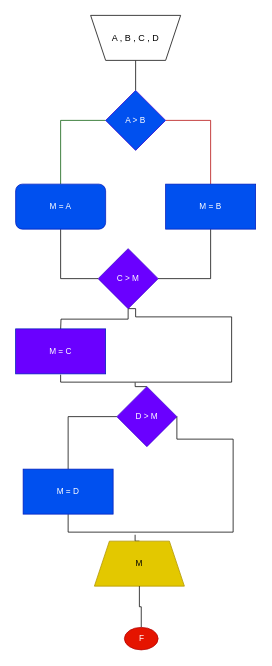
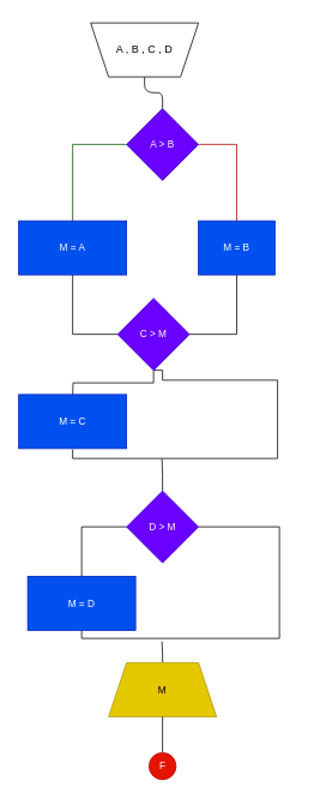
- <mxCell id="3" value="A , B , C , D" style="shape=trapezoid;perimeter=trapezoidPerimeter;whiteSpace=wrap;html=1;fixedSize=1;direction=west;" vertex="1" parent="1"><mxGeometry x="120" y="20" width="120" height="60" as="geometry" /></mxCell>
+ <mxCell id="3" value="A , B , C , D" style="shape=trapezoid;perimeter=trapezoidPerimeter;whiteSpace=wrap;html=1;fixedSize=1;direction=west;" vertex="1" parent="1"><mxGeometry x="100" y="25" width="120" height="60" as="geometry" /></mxCell>
- <mxCell id="6" value="A &amp;gt; B" style="rhombus;whiteSpace=wrap;html=1;fontFamily=Helvetica;fontSize=11;fontColor=#ffffff;fillColor=#0050ef;strokeColor=#3700CC;" vertex="1" parent="1"><mxGeometry x="140" y="120" width="80" height="80" as="geometry" /></mxCell>
+ <mxCell id="6" value="A &amp;gt; B" style="rhombus;whiteSpace=wrap;html=1;fontFamily=Helvetica;fontSize=11;fontColor=#ffffff;fillColor=#6a00ff;strokeColor=#3700CC;" vertex="1" parent="1"><mxGeometry x="140" y="120" width="80" height="80" as="geometry" /></mxCell>
- <mxCell id="18" value="M = A" style="whiteSpace=wrap;html=1;fontFamily=Helvetica;fontSize=11;fontColor=#ffffff;fillColor=#0050ef;strokeColor=#001DBC;rounded=1;" vertex="1" parent="1"><mxGeometry x="20" y="245" width="120" height="60" as="geometry" /></mxCell>
+ <mxCell id="18" value="M = A" style="rounded=0;whiteSpace=wrap;html=1;fontFamily=Helvetica;fontSize=11;fontColor=#ffffff;fillColor=#0050ef;strokeColor=#001DBC;" vertex="1" parent="1"><mxGeometry x="20" y="245" width="120" height="60" as="geometry" /></mxCell>
- <mxCell id="16" value="M = B" style="rounded=0;whiteSpace=wrap;html=1;fontFamily=Helvetica;fontSize=11;fontColor=#ffffff;fillColor=#0050ef;strokeColor=#001DBC;" vertex="1" parent="1"><mxGeometry x="220" y="245" width="120" height="60" as="geometry" /></mxCell>
+ <mxCell id="16" value="M = B" style="rounded=0;whiteSpace=wrap;html=1;fontFamily=Helvetica;fontSize=11;fontColor=#ffffff;fillColor=#0050ef;strokeColor=#001DBC;" vertex="1" parent="1"><mxGeometry x="220" y="245" width="85" height="60" as="geometry" /></mxCell>
- <mxCell id="19" value="M = C" style="rounded=0;whiteSpace=wrap;html=1;fontFamily=Helvetica;fontSize=11;fontColor=#ffffff;fillColor=#6a00ff;strokeColor=#001DBC;" vertex="1" parent="1"><mxGeometry x="20" y="438" width="120" height="60" as="geometry" /></mxCell>
+ <mxCell id="19" value="M = C" style="rounded=0;whiteSpace=wrap;html=1;fontFamily=Helvetica;fontSize=11;fontColor=#ffffff;fillColor=#0050ef;strokeColor=#001DBC;" vertex="1" parent="1"><mxGeometry x="20" y="438" width="120" height="60" as="geometry" /></mxCell>
- <mxCell id="12" value="D &amp;gt; M" style="rhombus;whiteSpace=wrap;html=1;fontFamily=Helvetica;fontSize=11;fontColor=#ffffff;fillColor=#6a00ff;strokeColor=#3700CC;" vertex="1" parent="1"><mxGeometry x="155" y="515" width="80" height="80" as="geometry" /></mxCell>
+ <mxCell id="12" value="D &amp;gt; M" style="rhombus;whiteSpace=wrap;html=1;fontFamily=Helvetica;fontSize=11;fontColor=#ffffff;fillColor=#6a00ff;strokeColor=#3700CC;" vertex="1" parent="1"><mxGeometry x="140" y="545" width="80" height="80" as="geometry" /></mxCell>
- <mxCell id="21" value="M = D" style="rounded=0;whiteSpace=wrap;html=1;fontFamily=Helvetica;fontSize=11;fontColor=#ffffff;fillColor=#0050ef;strokeColor=#001DBC;" vertex="1" parent="1"><mxGeometry x="30" y="625" width="120" height="60" as="geometry" /></mxCell>
+ <mxCell id="21" value="M = D" style="rounded=0;whiteSpace=wrap;html=1;fontFamily=Helvetica;fontSize=11;fontColor=#ffffff;fillColor=#0050ef;strokeColor=#001DBC;" vertex="1" parent="1"><mxGeometry x="30" y="640" width="120" height="60" as="geometry" /></mxCell>
- <mxCell id="14" value="M" style="shape=trapezoid;perimeter=trapezoidPerimeter;whiteSpace=wrap;html=1;fixedSize=1;fontFamily=Helvetica;fontSize=11;fontColor=#000000;fillColor=#e3c800;strokeColor=#B09500;" vertex="1" parent="1"><mxGeometry x="125" y="721" width="120" height="60" as="geometry" /></mxCell>
+ <mxCell id="14" value="M" style="shape=trapezoid;perimeter=trapezoidPerimeter;whiteSpace=wrap;html=1;fixedSize=1;fontFamily=Helvetica;fontSize=11;fontColor=#000000;fillColor=#e3c800;strokeColor=#B09500;" vertex="1" parent="1"><mxGeometry x="120" y="736" width="120" height="60" as="geometry" /></mxCell>
- <mxCell id="23" value="F" style="shape=ellipse;html=1;dashed=0;whitespace=wrap;aspect=fixed;perimeter=ellipsePerimeter;fontFamily=Helvetica;fontSize=11;fontColor=#ffffff;fillColor=#e51400;strokeColor=#B20000;" vertex="1" parent="1"><mxGeometry x="165" y="836" width="45" height="30" as="geometry" /></mxCell>
+ <mxCell id="23" value="F" style="shape=ellipse;html=1;dashed=0;whitespace=wrap;aspect=fixed;perimeter=ellipsePerimeter;fontFamily=Helvetica;fontSize=11;fontColor=#ffffff;fillColor=#e51400;strokeColor=#B20000;" vertex="1" parent="1"><mxGeometry x="165" y="836" width="30" height="30" as="geometry" /></mxCell>
